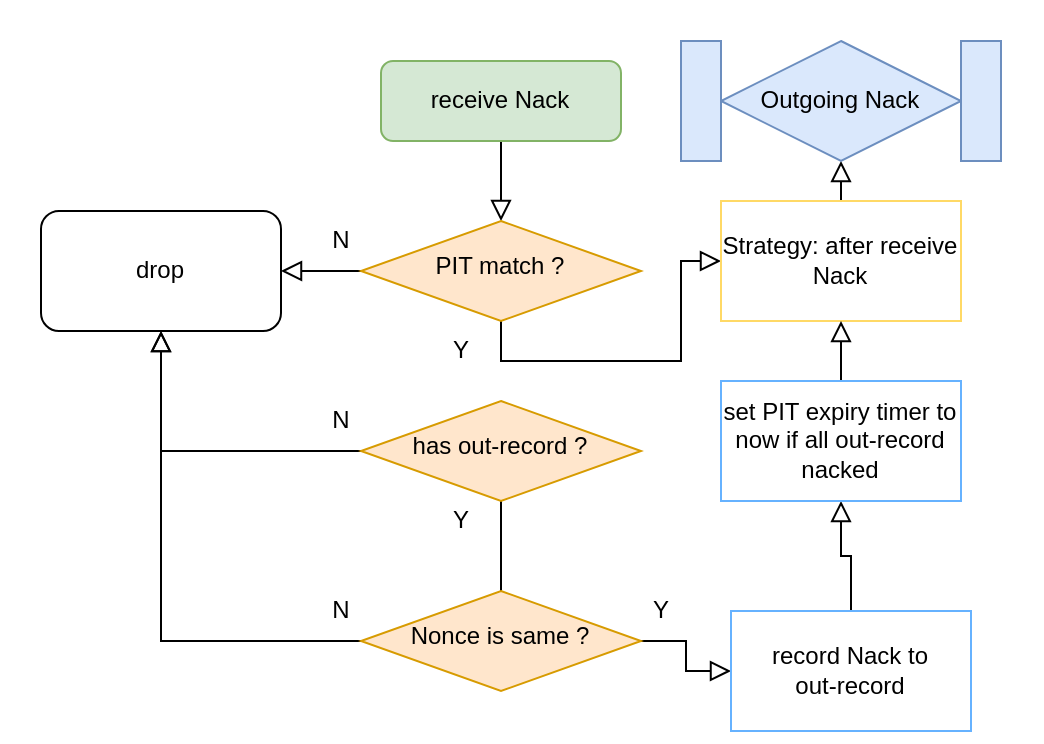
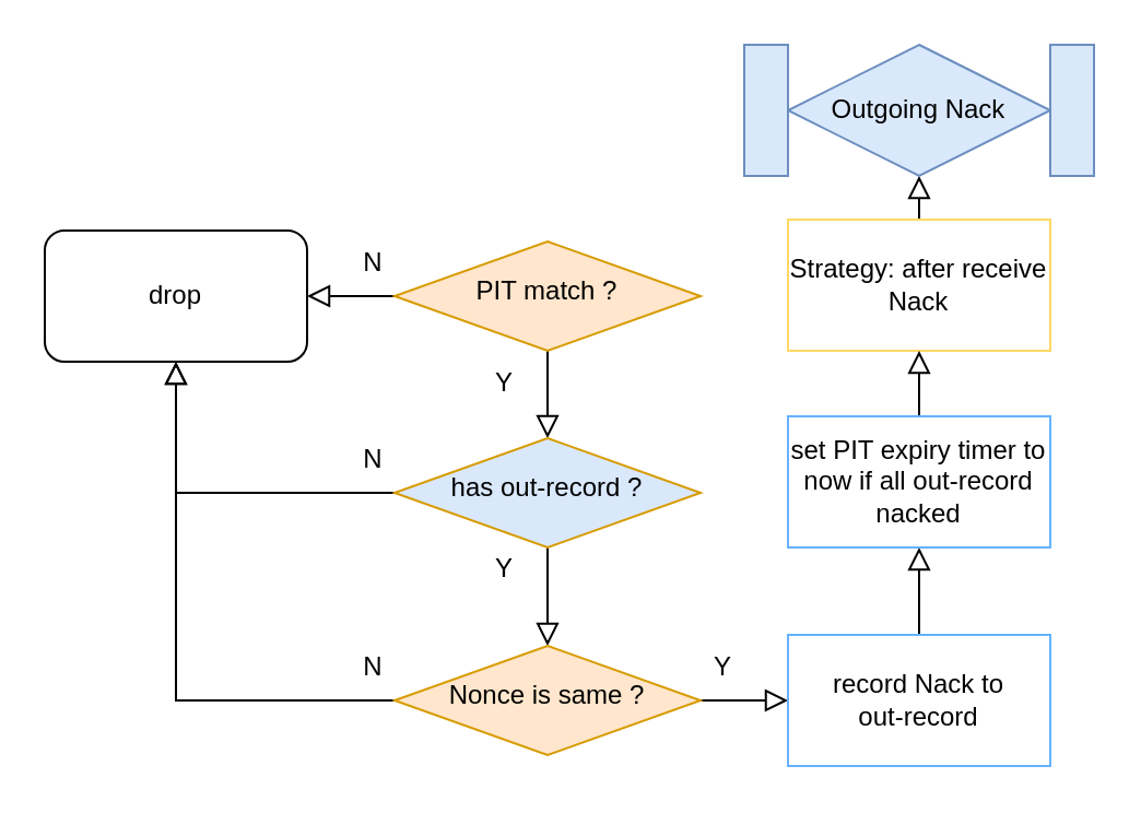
- <mxCell id="3" value="receive Nack" style="rounded=1;whiteSpace=wrap;html=1;fontSize=12;glass=0;strokeWidth=1;shadow=0;fillColor=#d5e8d4;strokeColor=#82b366;" vertex="1" parent="1"><mxGeometry x="190" y="30" width="120" height="40" as="geometry" /></mxCell>
- <mxCell id="2" value="" style="rounded=0;html=1;jettySize=auto;orthogonalLoop=1;fontSize=11;endArrow=block;endFill=0;endSize=8;strokeWidth=1;shadow=0;labelBackgroundColor=none;edgeStyle=orthogonalEdgeStyle;entryX=0.5;entryY=0;entryDx=0;entryDy=0;" edge="1" parent="1" source="3" target="6"><mxGeometry relative="1" as="geometry"><mxPoint x="250" y="140" as="targetPoint" /></mxGeometry></mxCell>
- <mxCell id="5" style="edgeStyle=orthogonalEdgeStyle;rounded=0;orthogonalLoop=1;jettySize=auto;html=1;exitX=0.5;exitY=1;exitDx=0;exitDy=0;shadow=0;strokeWidth=1;labelBackgroundColor=none;endFill=0;endArrow=block;endSize=8;" edge="1" parent="1" source="6" target="12"><mxGeometry relative="1" as="geometry"><mxPoint x="250" y="200" as="targetPoint" /></mxGeometry></mxCell>
+ <mxCell id="5" style="edgeStyle=orthogonalEdgeStyle;rounded=0;orthogonalLoop=1;jettySize=auto;html=1;exitX=0.5;exitY=1;exitDx=0;exitDy=0;entryX=0.5;entryY=0;entryDx=0;entryDy=0;shadow=0;strokeWidth=1;labelBackgroundColor=none;endFill=0;endArrow=block;endSize=8;" edge="1" parent="1" source="6" target="19"><mxGeometry relative="1" as="geometry"><mxPoint x="250" y="200" as="targetPoint" /></mxGeometry></mxCell>
- <mxCell id="19" value="has out-record ?" style="rhombus;whiteSpace=wrap;html=1;shadow=0;fontFamily=Helvetica;fontSize=12;align=center;strokeWidth=1;spacing=6;spacingTop=-4;fillColor=#ffe6cc;strokeColor=#d79b00;" vertex="1" parent="1"><mxGeometry x="180" y="200" width="140" height="50" as="geometry" /></mxCell>
+ <mxCell id="19" value="has out-record ?" style="rhombus;whiteSpace=wrap;html=1;shadow=0;fontFamily=Helvetica;fontSize=12;align=center;strokeWidth=1;spacing=6;spacingTop=-4;fillColor=#dae8fc;strokeColor=#d79b00;" vertex="1" parent="1"><mxGeometry x="180" y="200" width="140" height="50" as="geometry" /></mxCell>
- <mxCell id="8" style="edgeStyle=orthogonalEdgeStyle;rounded=0;orthogonalLoop=1;jettySize=auto;html=1;exitX=0.5;exitY=1;exitDx=0;exitDy=0;entryX=0.5;entryY=0;entryDx=0;entryDy=0;shadow=0;strokeWidth=1;labelBackgroundColor=none;endFill=0;endArrow=none;endSize=8;" edge="1" parent="1" source="19" target="22"><mxGeometry relative="1" as="geometry"><mxPoint x="250" y="240" as="sourcePoint" /><mxPoint x="250" y="290" as="targetPoint" /></mxGeometry></mxCell>
+ <mxCell id="8" style="edgeStyle=orthogonalEdgeStyle;rounded=0;orthogonalLoop=1;jettySize=auto;html=1;exitX=0.5;exitY=1;exitDx=0;exitDy=0;entryX=0.5;entryY=0;entryDx=0;entryDy=0;shadow=0;strokeWidth=1;labelBackgroundColor=none;endFill=0;endArrow=block;endSize=8;" edge="1" parent="1" source="19" target="22"><mxGeometry relative="1" as="geometry"><mxPoint x="250" y="240" as="sourcePoint" /><mxPoint x="250" y="290" as="targetPoint" /></mxGeometry></mxCell>
- <mxCell id="14" value="record Nack to &lt;br&gt;out-record" style="rounded=0;whiteSpace=wrap;html=1;strokeColor=#66B2FF;" vertex="1" parent="1"><mxGeometry x="365" y="305" width="120" height="60" as="geometry" /></mxCell>
+ <mxCell id="14" value="record Nack to &lt;br&gt;out-record" style="rounded=0;whiteSpace=wrap;html=1;strokeColor=#66B2FF;" vertex="1" parent="1"><mxGeometry x="360" y="290" width="120" height="60" as="geometry" /></mxCell>
